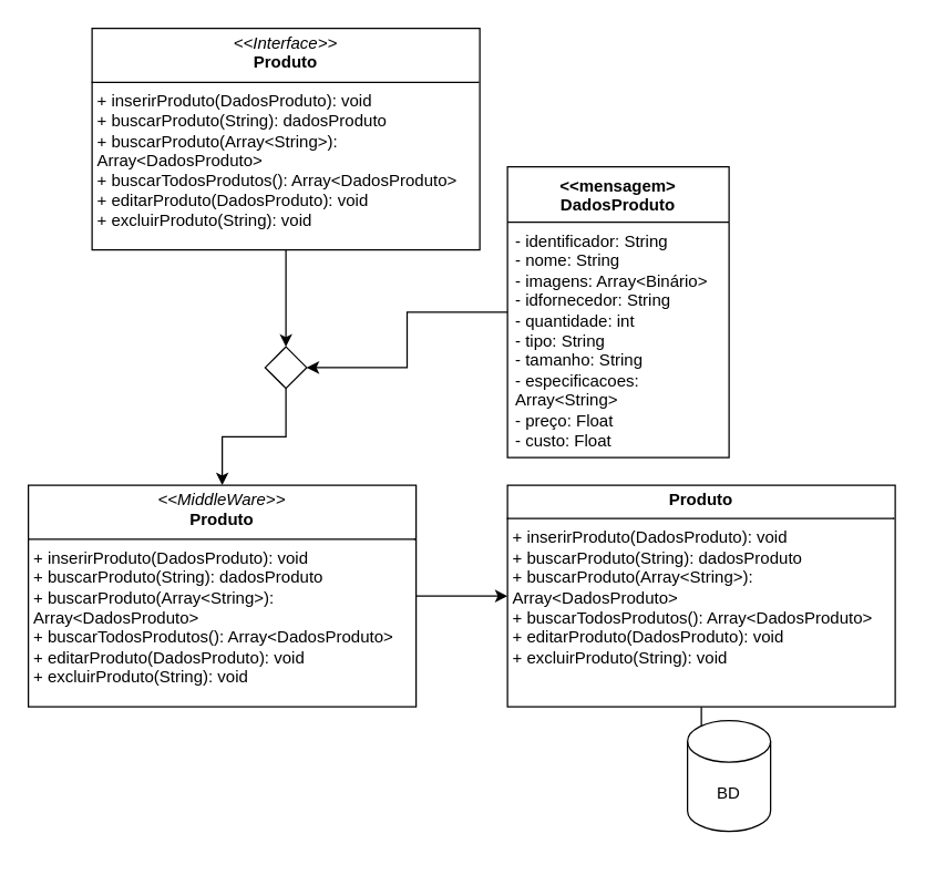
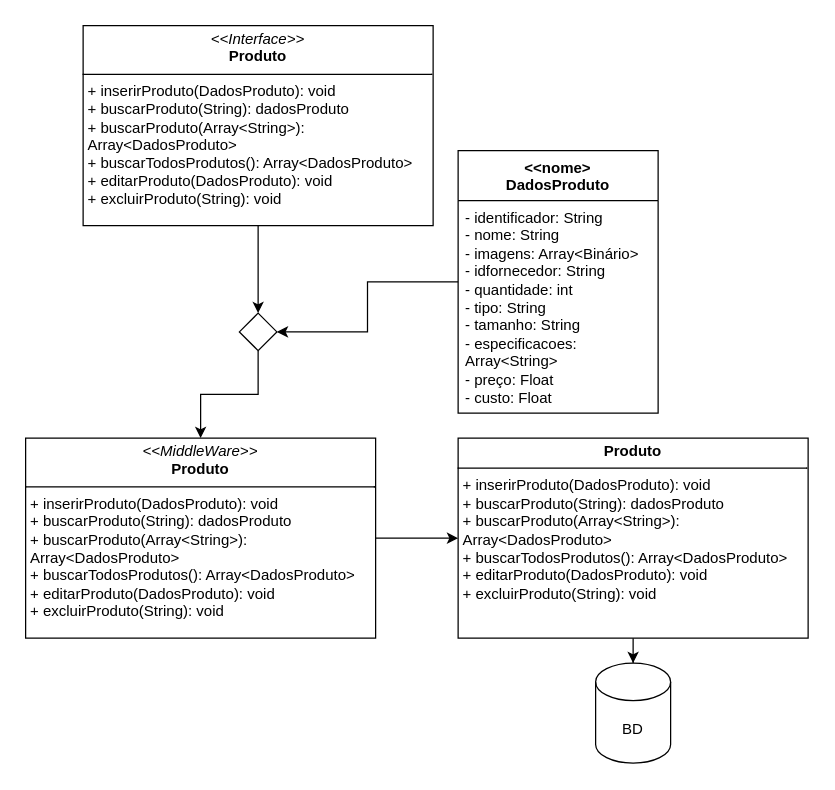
- <mxCell id="3" value="&amp;lt;&amp;lt;mensagem&amp;gt;&lt;div&gt;DadosProduto&lt;/div&gt;" style="swimlane;fontStyle=1;align=center;verticalAlign=top;childLayout=stackLayout;horizontal=1;startSize=40;horizontalStack=0;resizeParent=1;resizeParentMax=0;resizeLast=0;collapsible=1;marginBottom=0;whiteSpace=wrap;html=1;" vertex="1" parent="1"><mxGeometry x="366" y="120" width="160" height="210" as="geometry" /></mxCell>
+ <mxCell id="3" value="&amp;lt;&amp;lt;nome&amp;gt;&lt;div&gt;DadosProduto&lt;/div&gt;" style="swimlane;fontStyle=1;align=center;verticalAlign=top;childLayout=stackLayout;horizontal=1;startSize=40;horizontalStack=0;resizeParent=1;resizeParentMax=0;resizeLast=0;collapsible=1;marginBottom=0;whiteSpace=wrap;html=1;" vertex="1" parent="1"><mxGeometry x="366" y="120" width="160" height="210" as="geometry" /></mxCell>
- <mxCell id="13" value="BD" style="shape=cylinder3;whiteSpace=wrap;html=1;boundedLbl=1;backgroundOutline=1;size=15;" vertex="1" parent="1"><mxGeometry x="496" y="520" width="60" height="80" as="geometry" /></mxCell>
+ <mxCell id="13" value="BD" style="shape=cylinder3;whiteSpace=wrap;html=1;boundedLbl=1;backgroundOutline=1;size=15;" vertex="1" parent="1"><mxGeometry x="476" y="530" width="60" height="80" as="geometry" /></mxCell>
